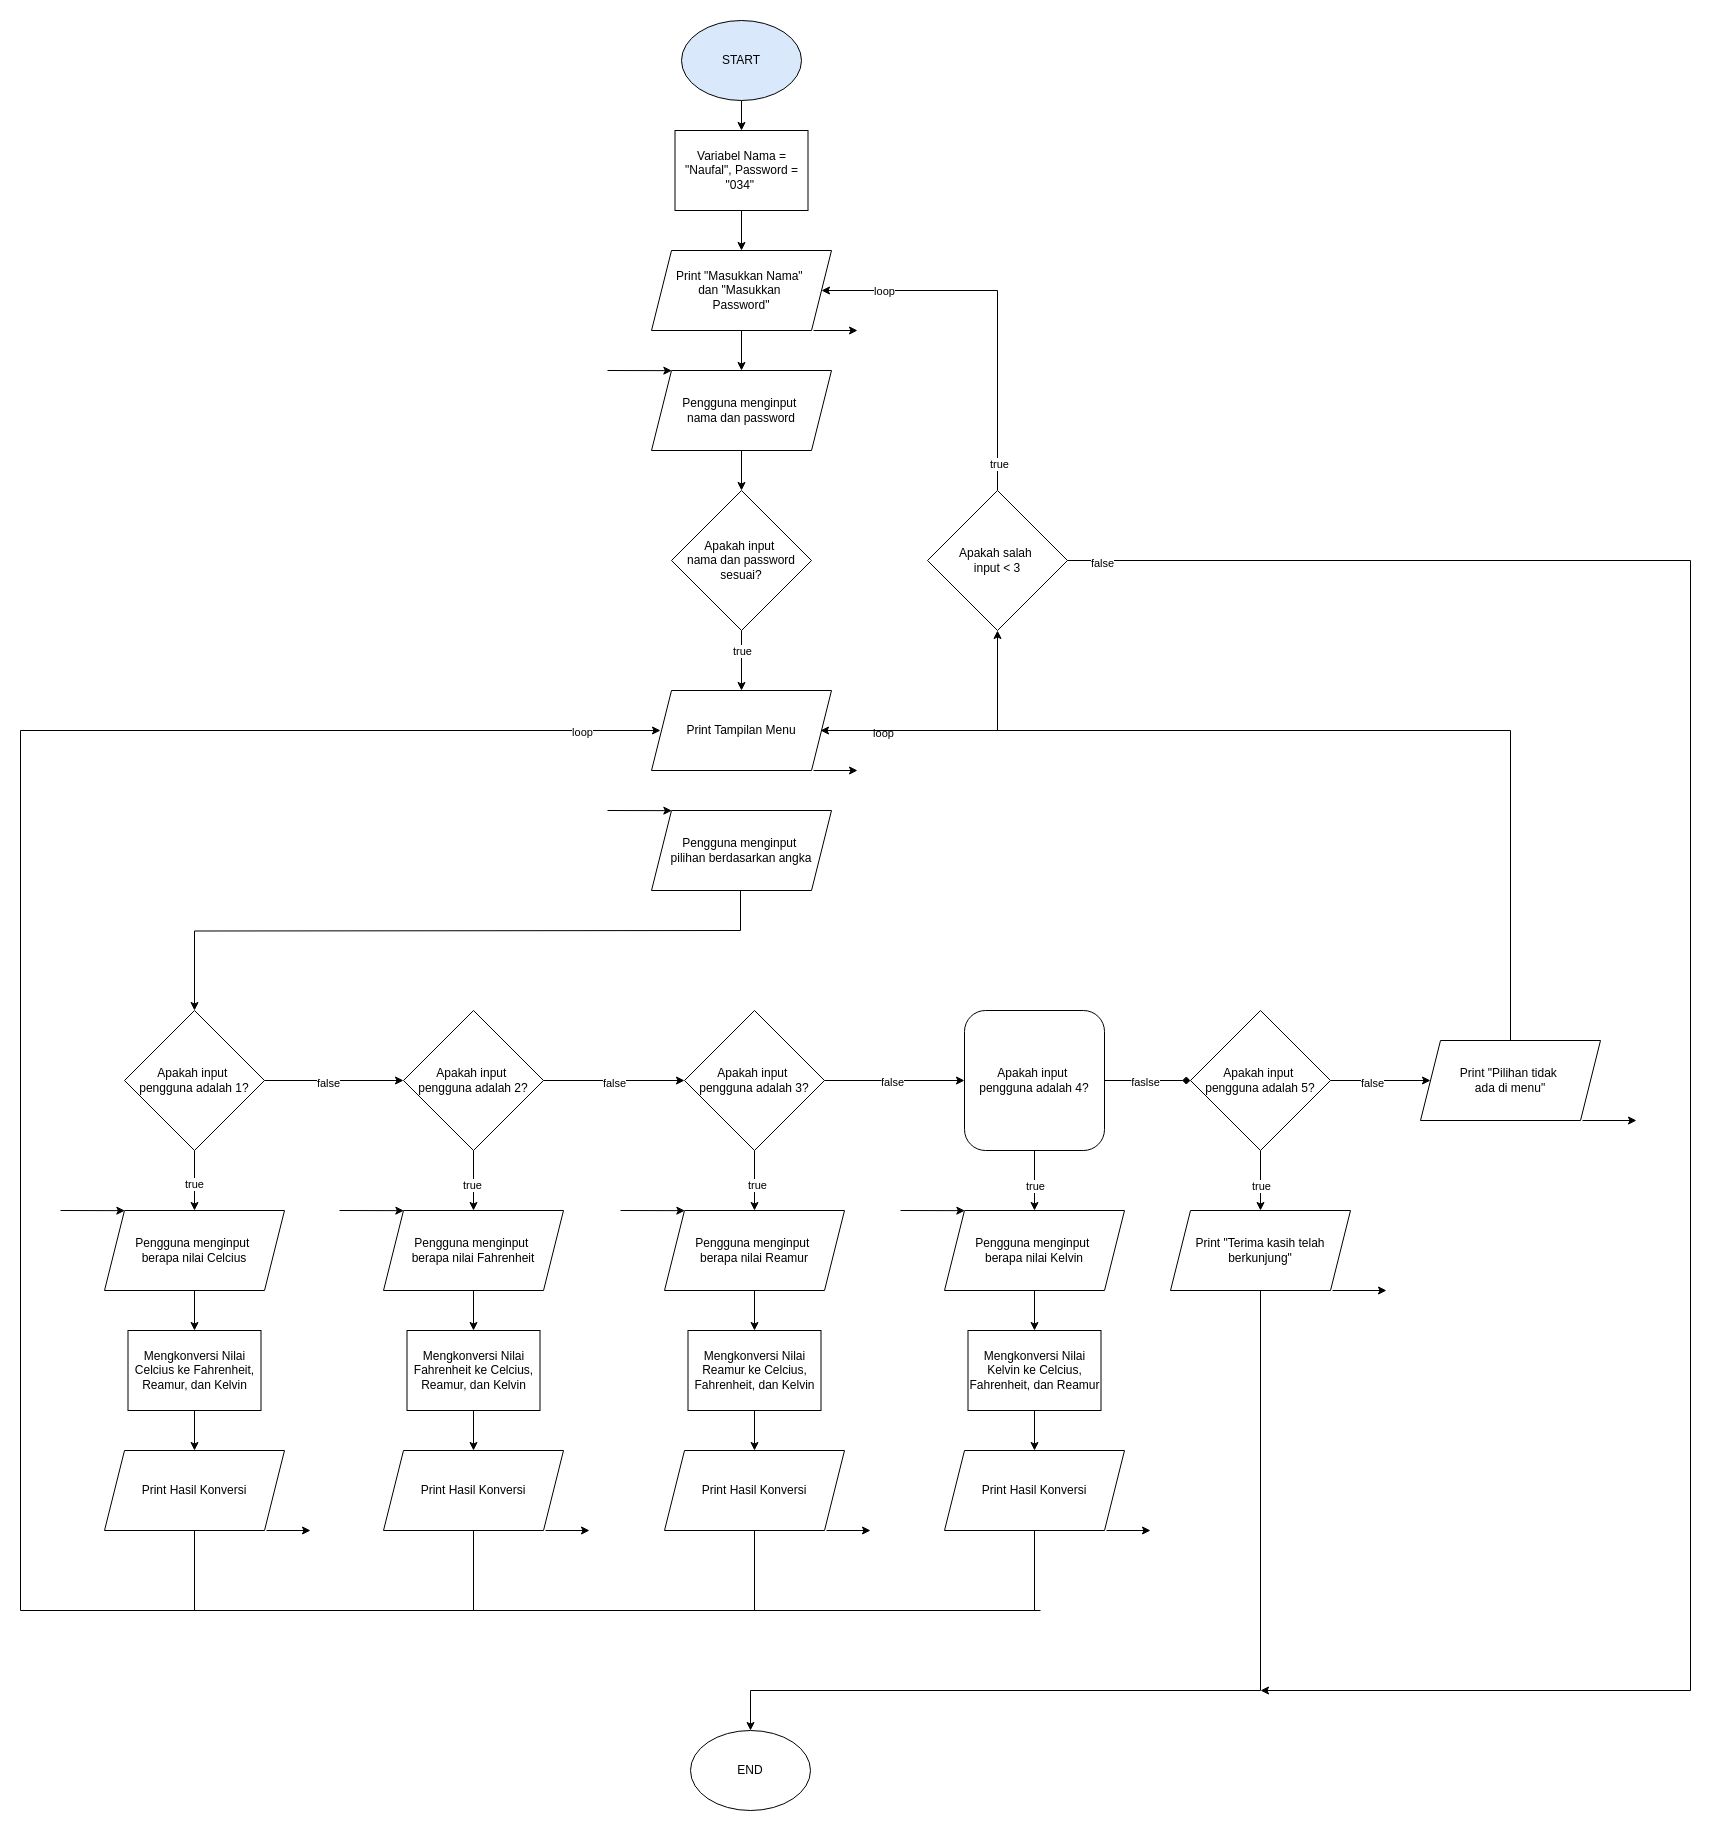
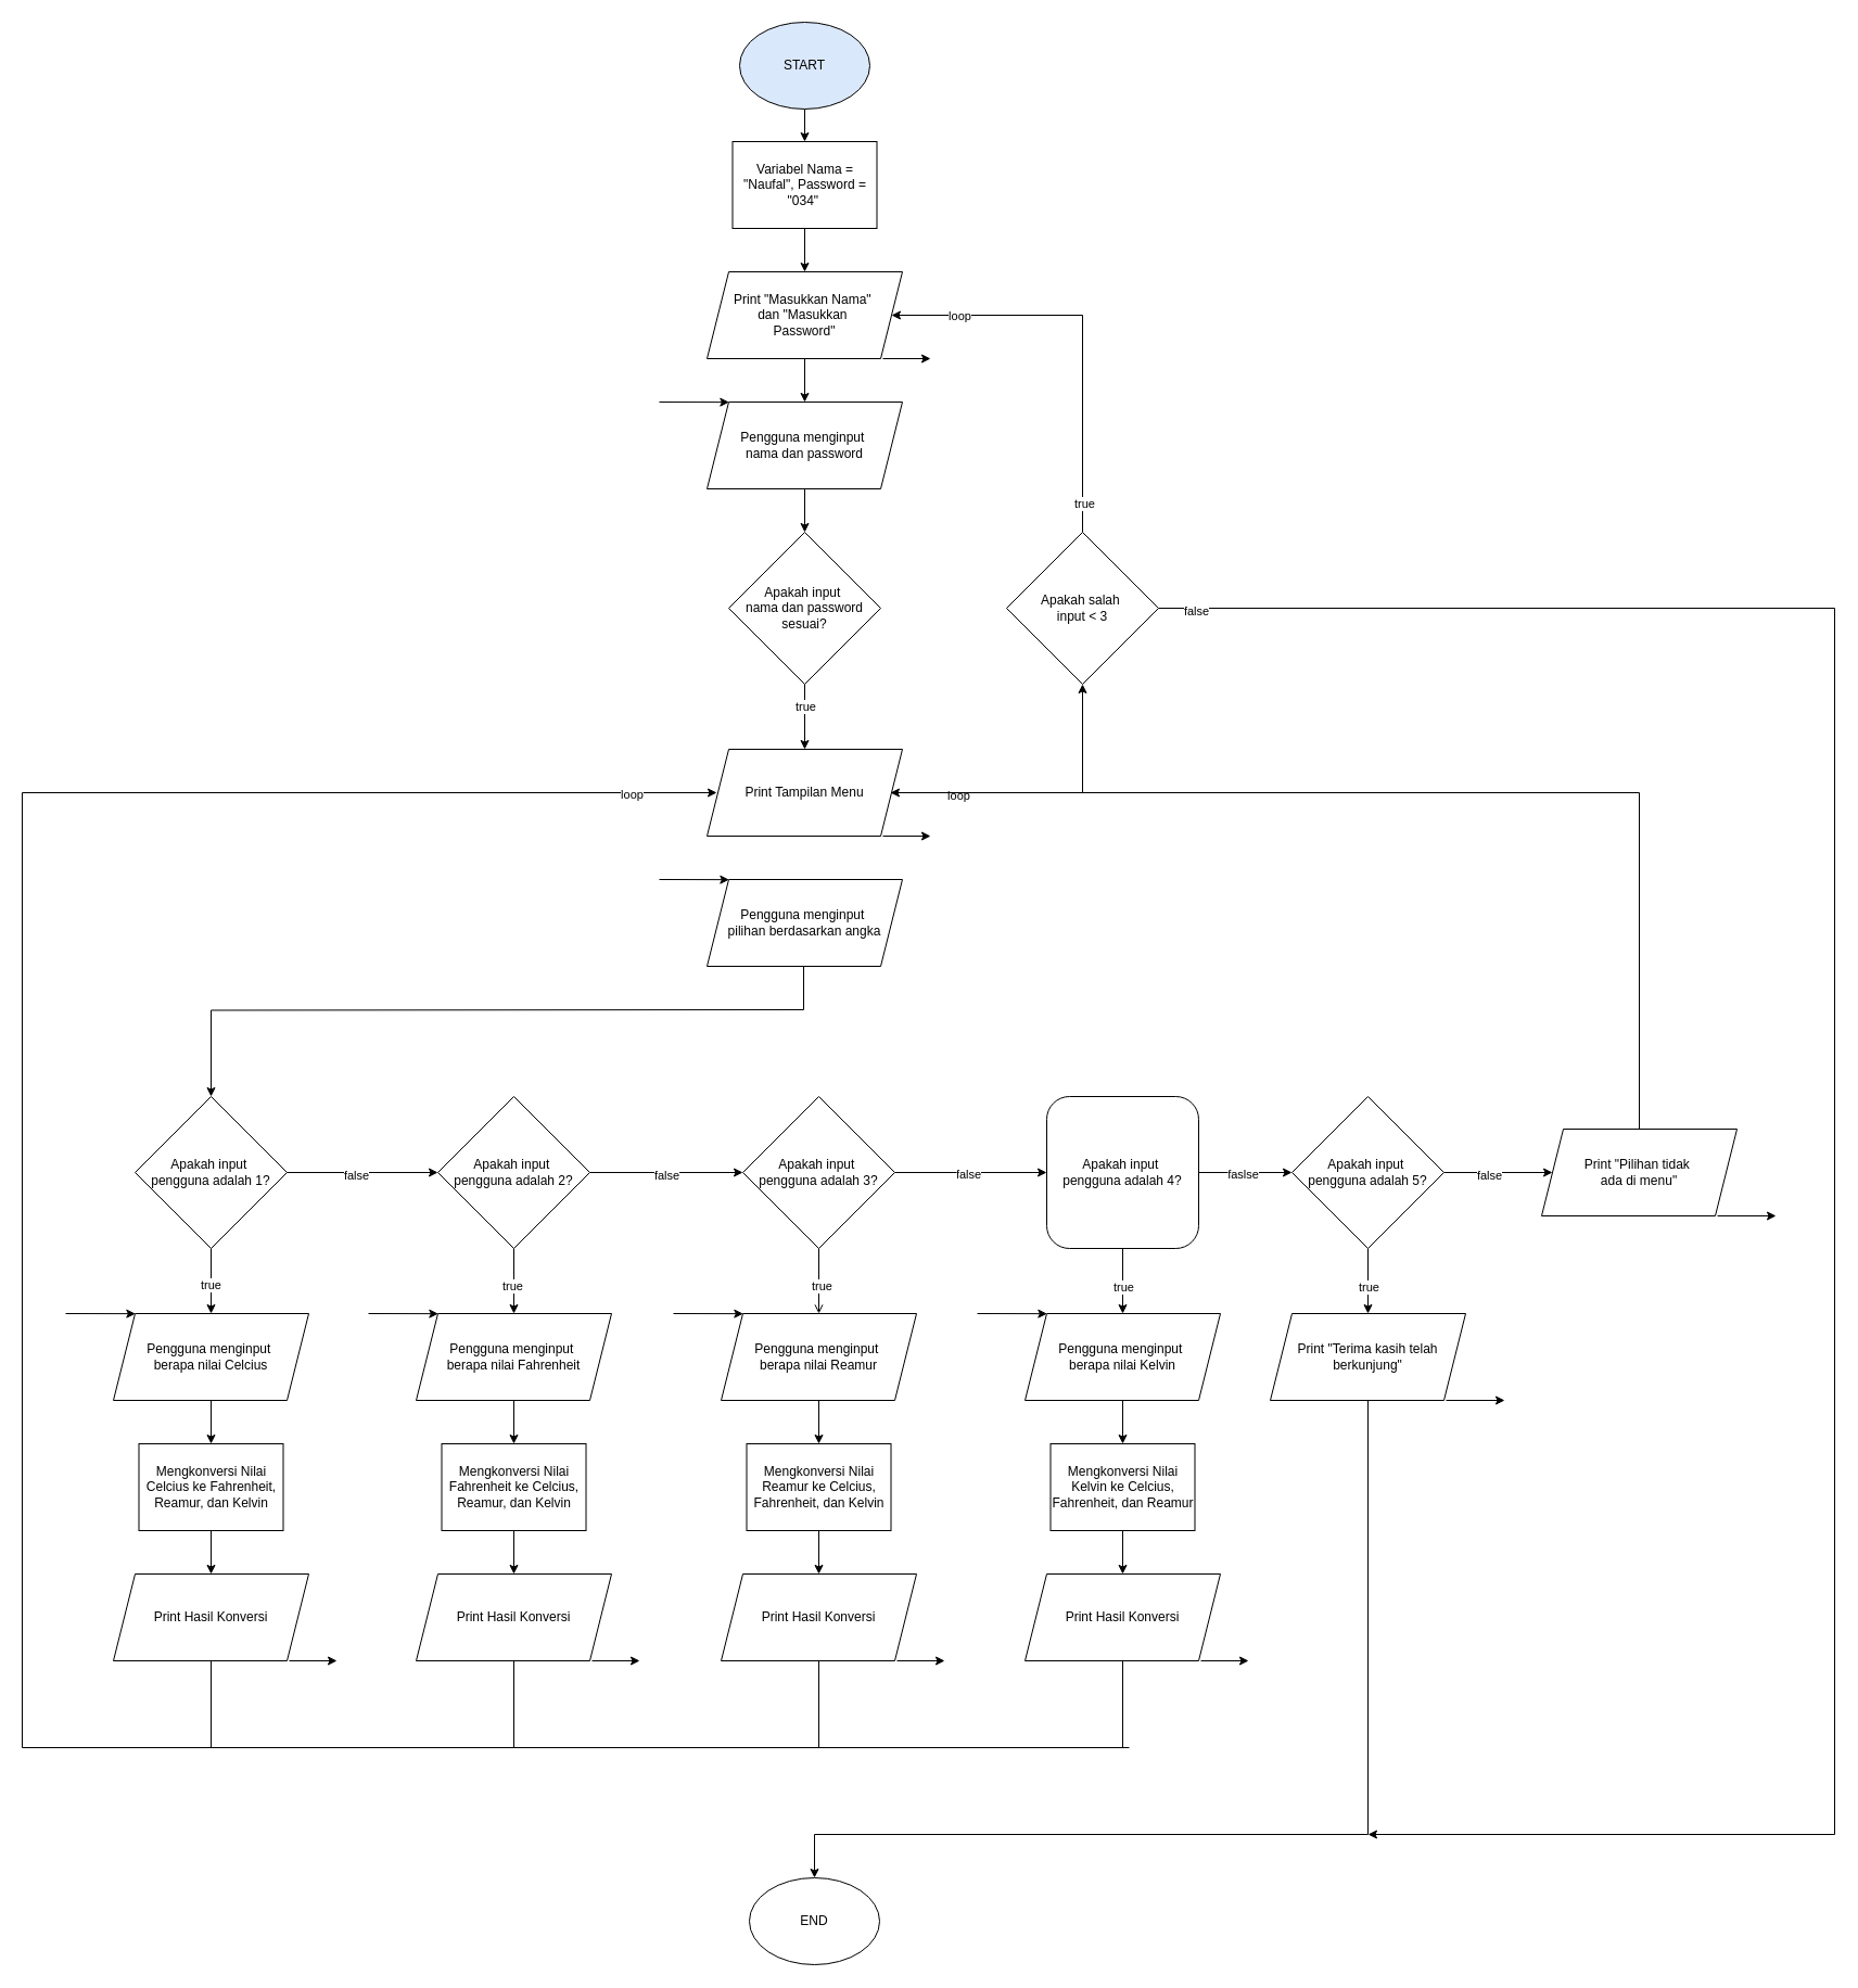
- <mxCell id="18" value="" style="edgeStyle=orthogonalEdgeStyle;rounded=0;orthogonalLoop=1;jettySize=auto;html=1;endArrow=diamond;" edge="1" parent="1" source="22" target="27"><mxGeometry relative="1" as="geometry" /></mxCell>
+ <mxCell id="18" value="" style="edgeStyle=orthogonalEdgeStyle;rounded=0;orthogonalLoop=1;jettySize=auto;html=1;" edge="1" parent="1" source="22" target="27"><mxGeometry relative="1" as="geometry" /></mxCell>
- <mxCell id="15" value="" style="edgeStyle=orthogonalEdgeStyle;rounded=0;orthogonalLoop=1;jettySize=auto;html=1;" edge="1" parent="1" source="17" target="52"><mxGeometry relative="1" as="geometry" /></mxCell>
+ <mxCell id="15" value="" style="edgeStyle=orthogonalEdgeStyle;rounded=0;orthogonalLoop=1;jettySize=auto;html=1;endArrow=open;" edge="1" parent="1" source="17" target="52"><mxGeometry relative="1" as="geometry" /></mxCell>
